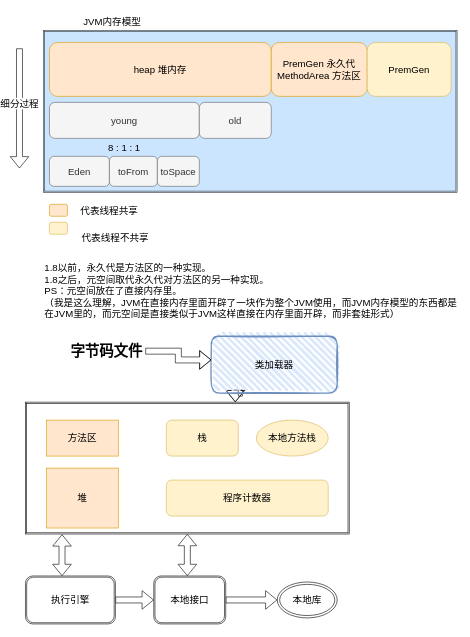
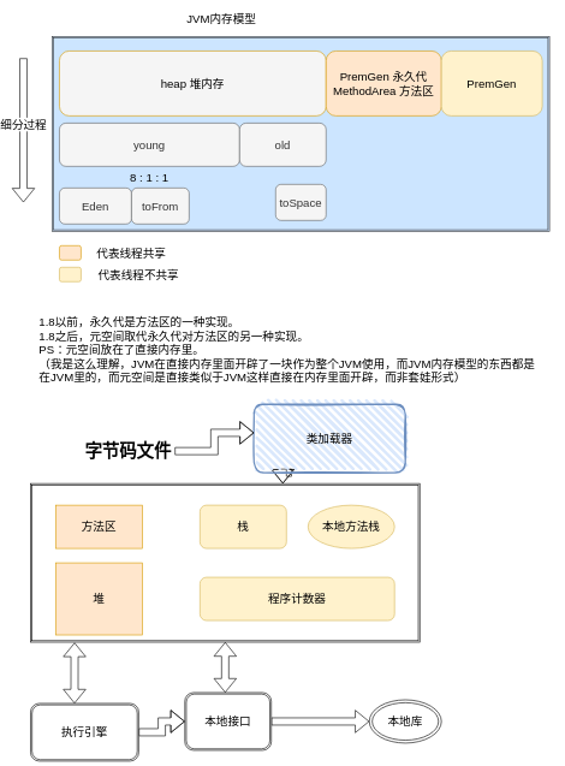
- <mxCell id="3" value="JVM内存模型" style="text;html=1;strokeColor=none;fillColor=none;align=center;verticalAlign=middle;whiteSpace=wrap;rounded=0;fontSize=16;" vertex="1" parent="1"><mxGeometry x="60" y="20" width="230" height="30" as="geometry" /></mxCell>
+ <mxCell id="3" value="JVM内存模型" style="text;html=1;strokeColor=none;fillColor=none;align=center;verticalAlign=middle;whiteSpace=wrap;rounded=0;fontSize=16;" vertex="1" parent="1"><mxGeometry x="180" y="10" width="230" height="30" as="geometry" /></mxCell>
- <mxCell id="4" value="heap 堆内存" style="rounded=1;whiteSpace=wrap;html=1;fontSize=16;fillColor=#ffe6cc;strokeColor=#d79b00;" vertex="1" parent="1"><mxGeometry x="70" y="70" width="370" height="90" as="geometry" /></mxCell>
+ <mxCell id="4" value="heap 堆内存" style="rounded=1;whiteSpace=wrap;html=1;fontSize=16;fillColor=#f5f5f5;strokeColor=#d79b00;" vertex="1" parent="1"><mxGeometry x="70" y="70" width="370" height="90" as="geometry" /></mxCell>
- <mxCell id="9" value="toSpace" style="rounded=1;whiteSpace=wrap;html=1;fontSize=16;fillColor=#f5f5f5;fontColor=#333333;strokeColor=#666666;" vertex="1" parent="1"><mxGeometry x="250" y="260" width="70" height="50" as="geometry" /></mxCell>
+ <mxCell id="9" value="toSpace" style="rounded=1;whiteSpace=wrap;html=1;fontSize=16;fillColor=#f5f5f5;fontColor=#333333;strokeColor=#666666;" vertex="1" parent="1"><mxGeometry x="370" y="255" width="70" height="50" as="geometry" /></mxCell>
- <mxCell id="19" value="代表线程不共享" style="text;html=1;strokeColor=none;fillColor=none;align=center;verticalAlign=middle;whiteSpace=wrap;rounded=0;fontSize=16;" vertex="1" parent="1"><mxGeometry x="120" y="385" width="120" height="20" as="geometry" /></mxCell>
+ <mxCell id="19" value="代表线程不共享" style="text;html=1;strokeColor=none;fillColor=none;align=center;verticalAlign=middle;whiteSpace=wrap;rounded=0;fontSize=16;" vertex="1" parent="1"><mxGeometry x="120" y="370" width="120" height="20" as="geometry" /></mxCell>
- <mxCell id="14" value="1.8以前，永久代是方法区的一种实现。&lt;br&gt;1.8之后，元空间取代永久代对方法区的另一种实现。&lt;br&gt;PS：元空间放在了直接内存里。&lt;br&gt;（我是这么理解，JVM在直接内存里面开辟了一块作为整个JVM使用，而JVM内存模型的东西都是在JVM里的，而元空间是直接类似于JVM这样直接在内存里面开辟，而非套娃形式）" style="text;html=1;strokeColor=none;fillColor=none;align=left;verticalAlign=top;whiteSpace=wrap;rounded=0;fontSize=16;" vertex="1" parent="1"><mxGeometry x="60" y="430" width="690" height="110" as="geometry" /></mxCell>
+ <mxCell id="14" value="1.8以前，永久代是方法区的一种实现。&lt;br&gt;1.8之后，元空间取代永久代对方法区的另一种实现。&lt;br&gt;PS：元空间放在了直接内存里。&lt;br&gt;（我是这么理解，JVM在直接内存里面开辟了一块作为整个JVM使用，而JVM内存模型的东西都是在JVM里的，而元空间是直接类似于JVM这样直接在内存里面开辟，而非套娃形式）" style="text;html=1;strokeColor=none;fillColor=none;align=left;verticalAlign=top;whiteSpace=wrap;rounded=0;fontSize=16;" vertex="1" parent="1"><mxGeometry x="40" y="430" width="690" height="110" as="geometry" /></mxCell>
- <mxCell id="24" value="字节码文件" style="text;strokeColor=none;fillColor=none;html=1;fontSize=24;fontStyle=1;verticalAlign=middle;align=center;" vertex="1" parent="1"><mxGeometry x="100" y="560" width="130" height="50" as="geometry" /></mxCell>
+ <mxCell id="24" value="字节码文件" style="text;strokeColor=none;fillColor=none;html=1;fontSize=24;fontStyle=1;verticalAlign=middle;align=center;" vertex="1" parent="1"><mxGeometry x="100" y="600" width="130" height="50" as="geometry" /></mxCell>
- <mxCell id="34" value="执行引擎" style="shape=ext;double=1;rounded=1;whiteSpace=wrap;html=1;fontSize=16;align=center;verticalAlign=middle;" vertex="1" parent="1"><mxGeometry x="30" y="960" width="150" height="80" as="geometry" /></mxCell>
+ <mxCell id="34" value="执行引擎" style="shape=ext;double=1;rounded=1;whiteSpace=wrap;html=1;fontSize=16;align=center;verticalAlign=middle;" vertex="1" parent="1"><mxGeometry x="30" y="975" width="150" height="80" as="geometry" /></mxCell>
- <mxCell id="32" value="本地库" style="ellipse;shape=doubleEllipse;whiteSpace=wrap;html=1;fontSize=16;align=center;verticalAlign=middle;" vertex="1" parent="1"><mxGeometry x="450" y="970" width="100" height="60" as="geometry" /></mxCell>
+ <mxCell id="32" value="本地库" style="ellipse;shape=doubleEllipse;whiteSpace=wrap;html=1;fontSize=16;align=center;verticalAlign=middle;" vertex="1" parent="1"><mxGeometry x="500" y="970" width="100" height="60" as="geometry" /></mxCell>
